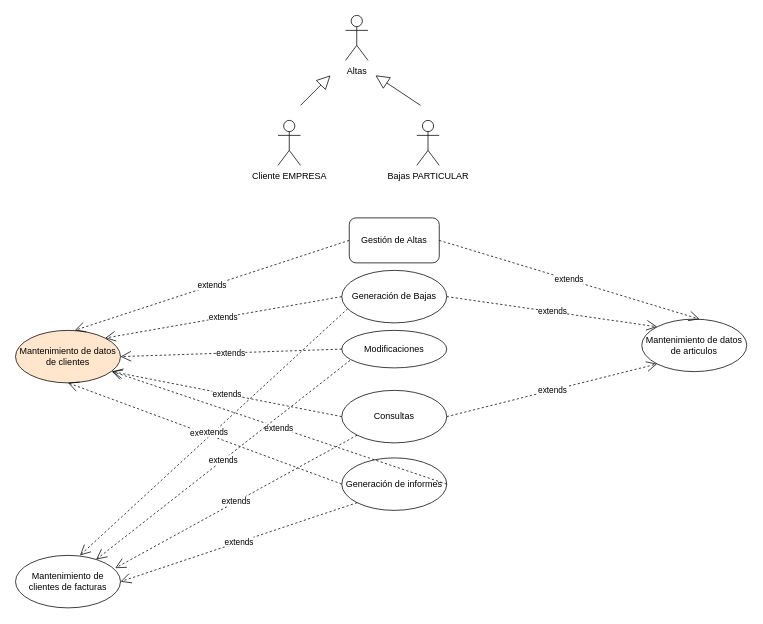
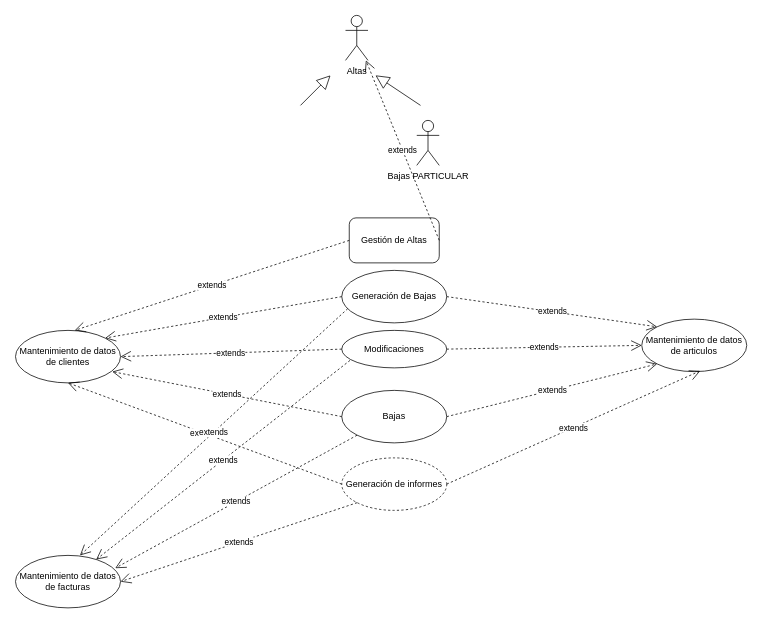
- <mxCell id="2" value="Cliente EMPRESA" style="shape=umlActor;verticalLabelPosition=bottom;verticalAlign=top;html=1;" vertex="1" parent="1"><mxGeometry x="370" y="160" width="30" height="60" as="geometry" /></mxCell>
- <mxCell id="20" value="extends" style="endArrow=open;endSize=12;dashed=1;html=1;rounded=0;exitX=1;exitY=0.5;exitDx=0;exitDy=0;entryX=0.55;entryY=0;entryDx=0;entryDy=0;entryPerimeter=0;" edge="1" parent="1" source="8" target="12"><mxGeometry width="160" relative="1" as="geometry"><mxPoint x="710" y="320" as="sourcePoint" /><mxPoint x="343.96" y="440" as="targetPoint" /></mxGeometry></mxCell>
+ <mxCell id="20" value="extends" style="endArrow=open;endSize=12;dashed=1;html=1;rounded=0;exitX=1;exitY=0.5;exitDx=0;exitDy=0;" edge="1" parent="1" source="8" target="4"><mxGeometry width="160" relative="1" as="geometry"><mxPoint x="710" y="320" as="sourcePoint" /><mxPoint x="343.96" y="440" as="targetPoint" /></mxGeometry></mxCell>
+ <mxCell id="22" value="extends" style="endArrow=open;endSize=12;dashed=1;html=1;rounded=0;exitX=1;exitY=0.5;exitDx=0;exitDy=0;entryX=0;entryY=0.5;entryDx=0;entryDy=0;" edge="1" parent="1" source="10" target="12"><mxGeometry width="160" relative="1" as="geometry"><mxPoint x="670" y="530" as="sourcePoint" /><mxPoint x="1082" y="650" as="targetPoint" /></mxGeometry></mxCell>
- <mxCell id="7" value="Mantenimiento de datos de clientes" style="ellipse;whiteSpace=wrap;html=1;fillColor=#ffe6cc;" vertex="1" parent="1"><mxGeometry x="20" y="440" width="140" height="70" as="geometry" /></mxCell>
+ <mxCell id="7" value="Mantenimiento de datos de clientes" style="ellipse;whiteSpace=wrap;html=1;" vertex="1" parent="1"><mxGeometry x="20" y="440" width="140" height="70" as="geometry" /></mxCell>
- <mxCell id="11" value="Consultas" style="ellipse;whiteSpace=wrap;html=1;" vertex="1" parent="1"><mxGeometry x="455" y="520" width="140" height="70" as="geometry" /></mxCell>
+ <mxCell id="11" value="Bajas" style="ellipse;whiteSpace=wrap;html=1;" vertex="1" parent="1"><mxGeometry x="455" y="520" width="140" height="70" as="geometry" /></mxCell>
- <mxCell id="24" value="extends" style="endArrow=open;endSize=12;dashed=1;html=1;rounded=0;exitX=1;exitY=0.5;exitDx=0;exitDy=0;" edge="1" parent="1" source="15" target="7"><mxGeometry width="160" relative="1" as="geometry"><mxPoint x="860" y="620" as="sourcePoint" /><mxPoint x="1272" y="740" as="targetPoint" /></mxGeometry></mxCell>
+ <mxCell id="24" value="extends" style="endArrow=open;endSize=12;dashed=1;html=1;rounded=0;exitX=1;exitY=0.5;exitDx=0;exitDy=0;entryX=0.557;entryY=0.986;entryDx=0;entryDy=0;entryPerimeter=0;" edge="1" parent="1" source="15" target="12"><mxGeometry width="160" relative="1" as="geometry"><mxPoint x="860" y="620" as="sourcePoint" /><mxPoint x="1272" y="740" as="targetPoint" /></mxGeometry></mxCell>
- <mxCell id="15" value="Generación de informes" style="ellipse;whiteSpace=wrap;html=1;" vertex="1" parent="1"><mxGeometry x="455" y="610" width="140" height="70" as="geometry" /></mxCell>
+ <mxCell id="15" value="Generación de informes" style="ellipse;whiteSpace=wrap;html=1;dashed=1;" vertex="1" parent="1"><mxGeometry x="455" y="610" width="140" height="70" as="geometry" /></mxCell>
- <mxCell id="13" value="Mantenimiento de clientes de facturas" style="ellipse;whiteSpace=wrap;html=1;" vertex="1" parent="1"><mxGeometry x="20" y="740" width="140" height="70" as="geometry" /></mxCell>
+ <mxCell id="13" value="Mantenimiento de datos de facturas" style="ellipse;whiteSpace=wrap;html=1;" vertex="1" parent="1"><mxGeometry x="20" y="740" width="140" height="70" as="geometry" /></mxCell>
